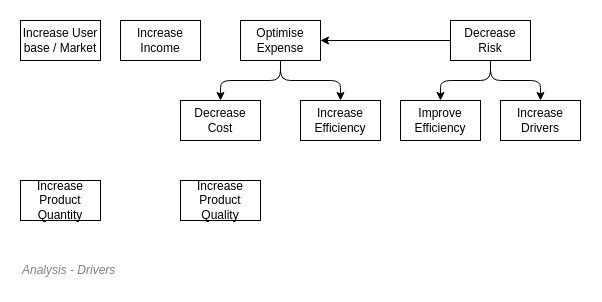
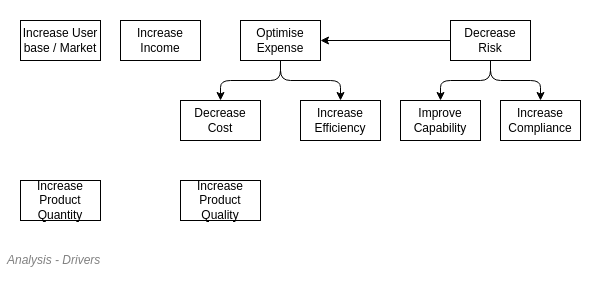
- <mxCell id="26" value="&lt;font style=&quot;font-size: 12px;&quot;&gt;Improve Efficiency&lt;br style=&quot;font-size: 12px;&quot;&gt;&lt;/font&gt;" style="rounded=0;whiteSpace=wrap;html=1;strokeWidth=1;fillColor=#FFFFFF;fontSize=12;align=center;horizontal=1;verticalAlign=middle;arcSize=6;container=0;absoluteArcSize=1;recursiveResize=0;" vertex="1" parent="1"><mxGeometry x="400" y="100" width="80" height="40" as="geometry" /></mxCell>
+ <mxCell id="26" value="&lt;font style=&quot;font-size: 12px;&quot;&gt;Improve Capability&lt;br style=&quot;font-size: 12px;&quot;&gt;&lt;/font&gt;" style="rounded=0;whiteSpace=wrap;html=1;strokeWidth=1;fillColor=#FFFFFF;fontSize=12;align=center;horizontal=1;verticalAlign=middle;arcSize=6;container=0;absoluteArcSize=1;recursiveResize=0;" vertex="1" parent="1"><mxGeometry x="400" y="100" width="80" height="40" as="geometry" /></mxCell>
- <mxCell id="14" value="&lt;font style=&quot;font-size: 12px;&quot;&gt;Increase Drivers&lt;br style=&quot;font-size: 12px;&quot;&gt;&lt;/font&gt;" style="rounded=0;whiteSpace=wrap;html=1;strokeWidth=1;fillColor=#FFFFFF;fontSize=12;align=center;horizontal=1;verticalAlign=middle;arcSize=6;container=0;absoluteArcSize=1;recursiveResize=0;" vertex="1" parent="1"><mxGeometry x="500" y="100" width="80" height="40" as="geometry" /></mxCell>
+ <mxCell id="14" value="&lt;font style=&quot;font-size: 12px;&quot;&gt;Increase Compliance&lt;br style=&quot;font-size: 12px;&quot;&gt;&lt;/font&gt;" style="rounded=0;whiteSpace=wrap;html=1;strokeWidth=1;fillColor=#FFFFFF;fontSize=12;align=center;horizontal=1;verticalAlign=middle;arcSize=6;container=0;absoluteArcSize=1;recursiveResize=0;" vertex="1" parent="1"><mxGeometry x="500" y="100" width="80" height="40" as="geometry" /></mxCell>
- <mxCell id="28" value="&lt;font style=&quot;font-size: 12px ; font-weight: normal&quot;&gt;&lt;i style=&quot;font-size: 12px&quot;&gt;Analysis - Drivers&lt;br&gt;&lt;/i&gt;&lt;/font&gt;" style="text;strokeColor=none;fillColor=none;html=1;fontSize=12;fontStyle=1;verticalAlign=middle;align=left;shadow=0;glass=0;comic=0;opacity=30;fontColor=#808080;" vertex="1" parent="27"><mxGeometry x="20" y="260" width="520" height="20" as="geometry" /></mxCell>
+ <mxCell id="28" value="&lt;font style=&quot;font-size: 12px ; font-weight: normal&quot;&gt;&lt;i style=&quot;font-size: 12px&quot;&gt;Analysis - Drivers&lt;br&gt;&lt;/i&gt;&lt;/font&gt;" style="text;strokeColor=none;fillColor=none;html=1;fontSize=12;fontStyle=1;verticalAlign=middle;align=left;shadow=0;glass=0;comic=0;opacity=30;fontColor=#808080;" vertex="1" parent="27"><mxGeometry x="5" y="250" width="520" height="20" as="geometry" /></mxCell>
